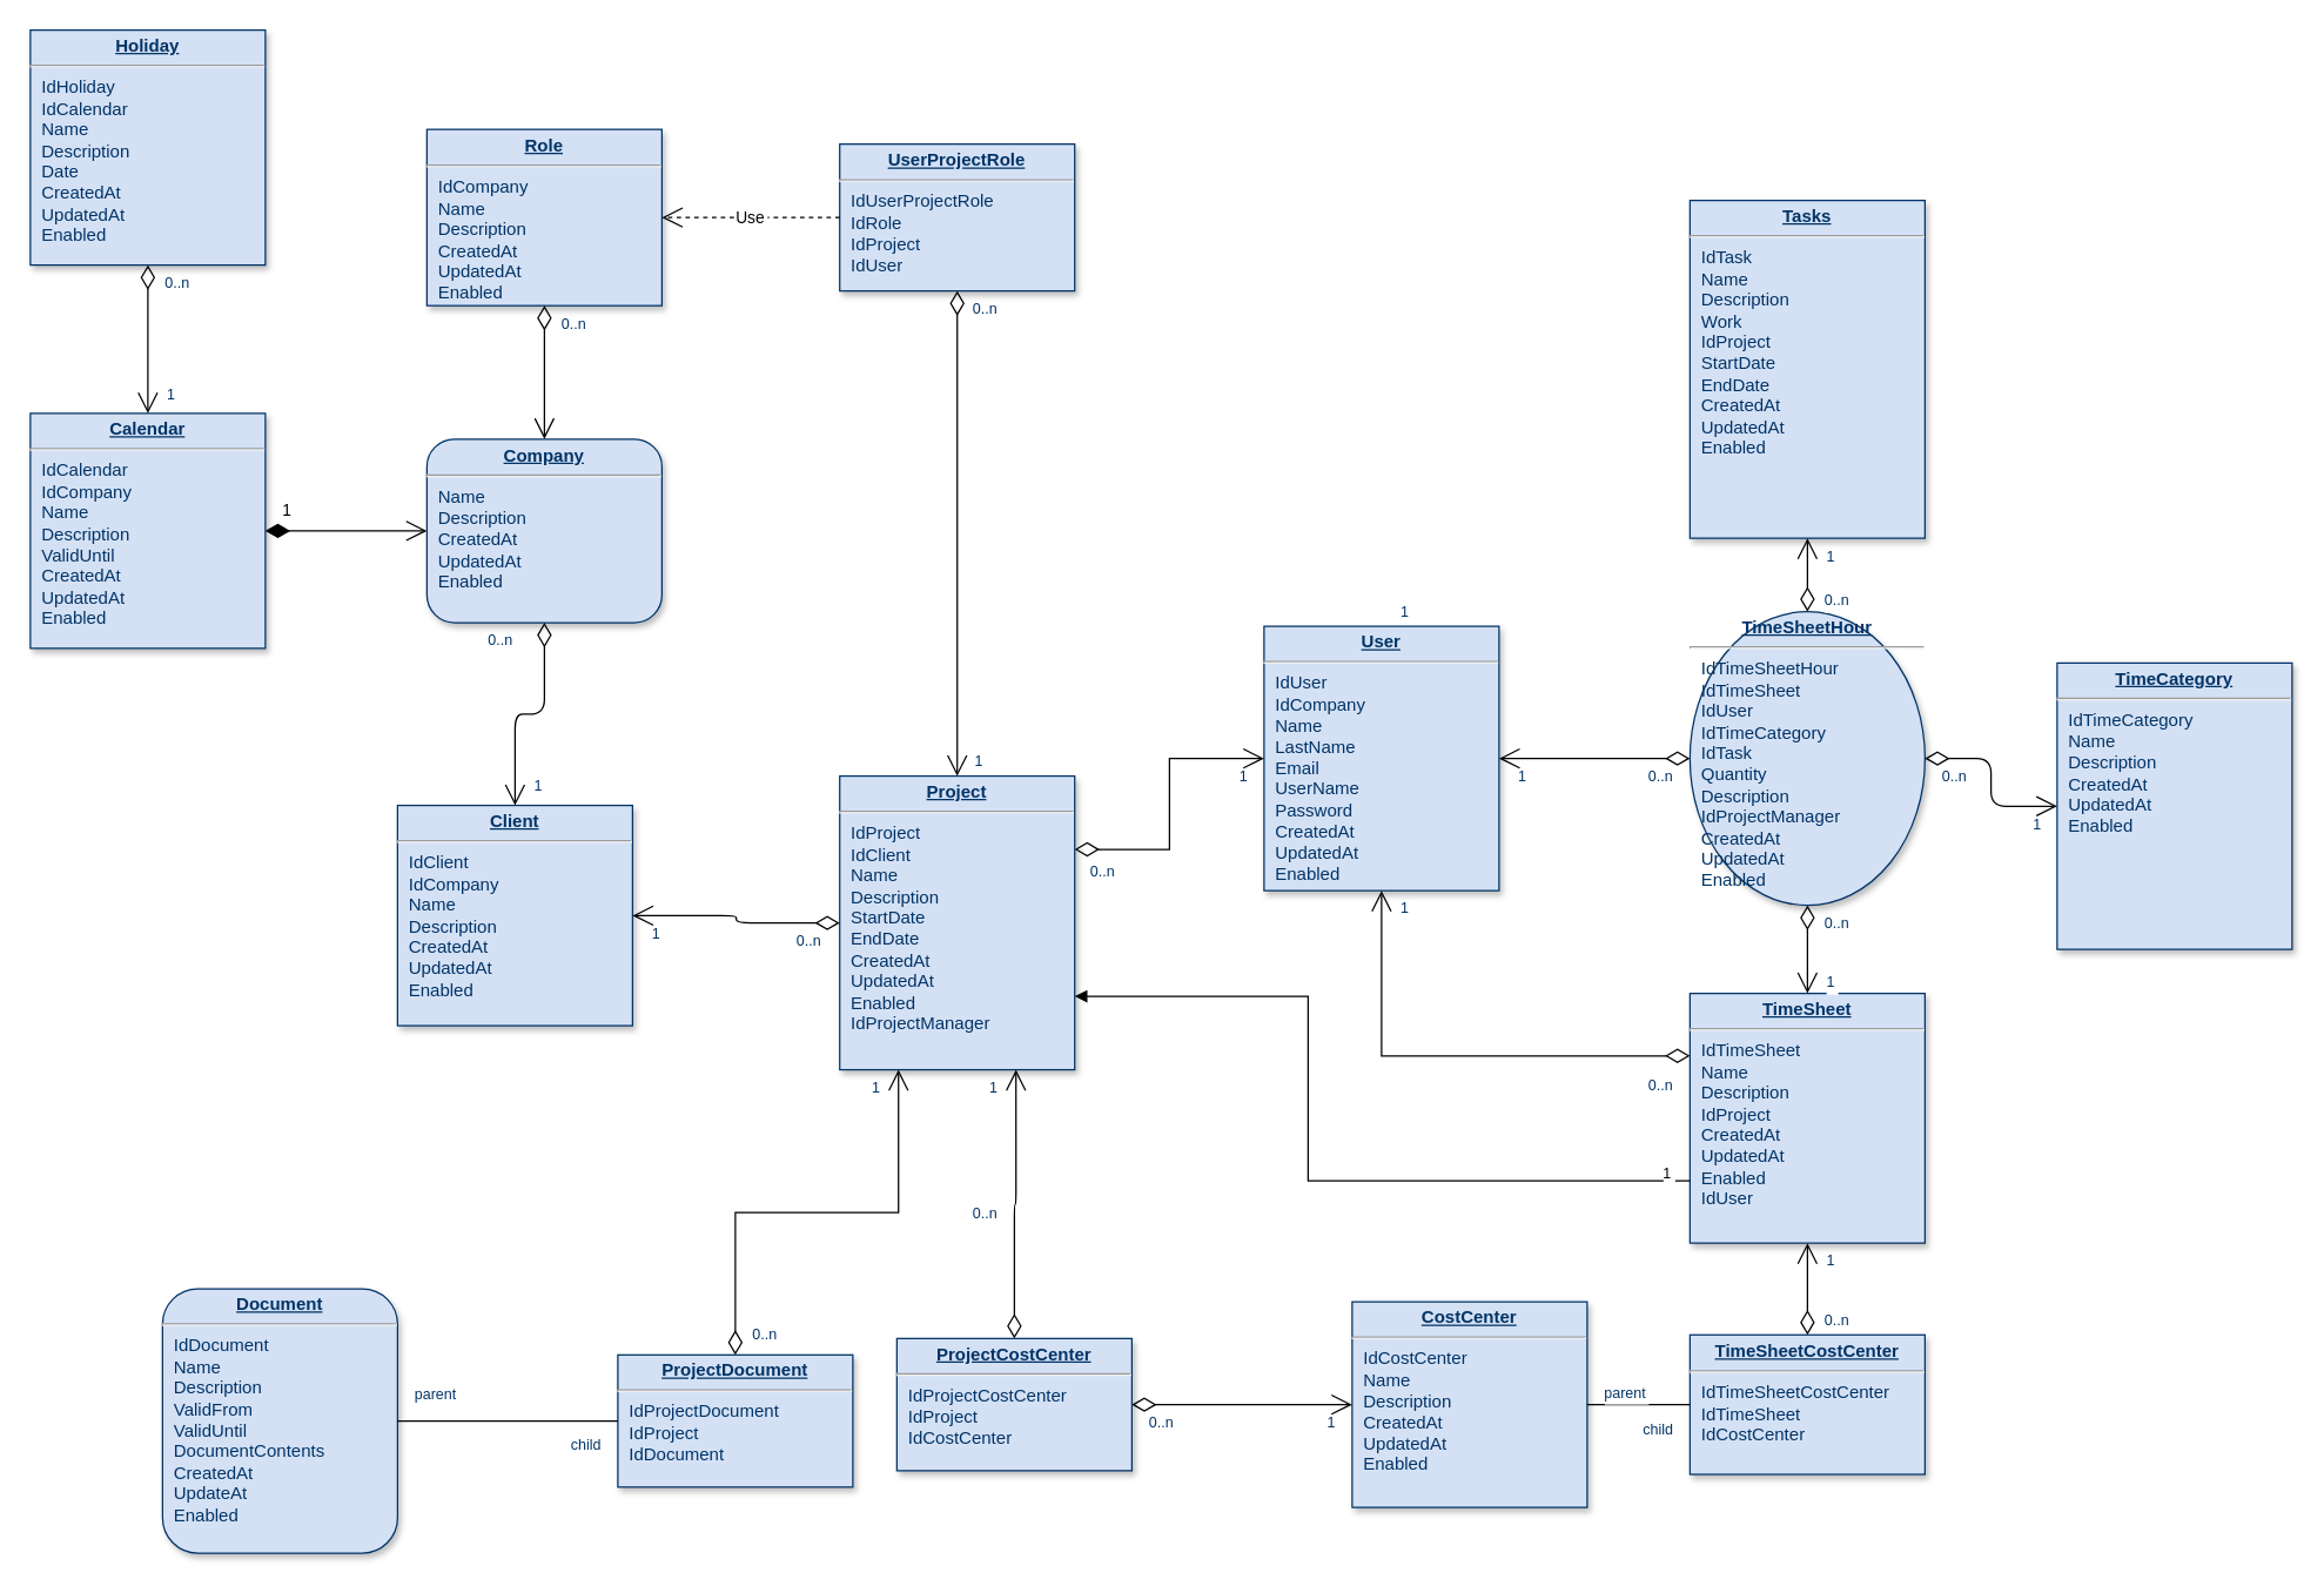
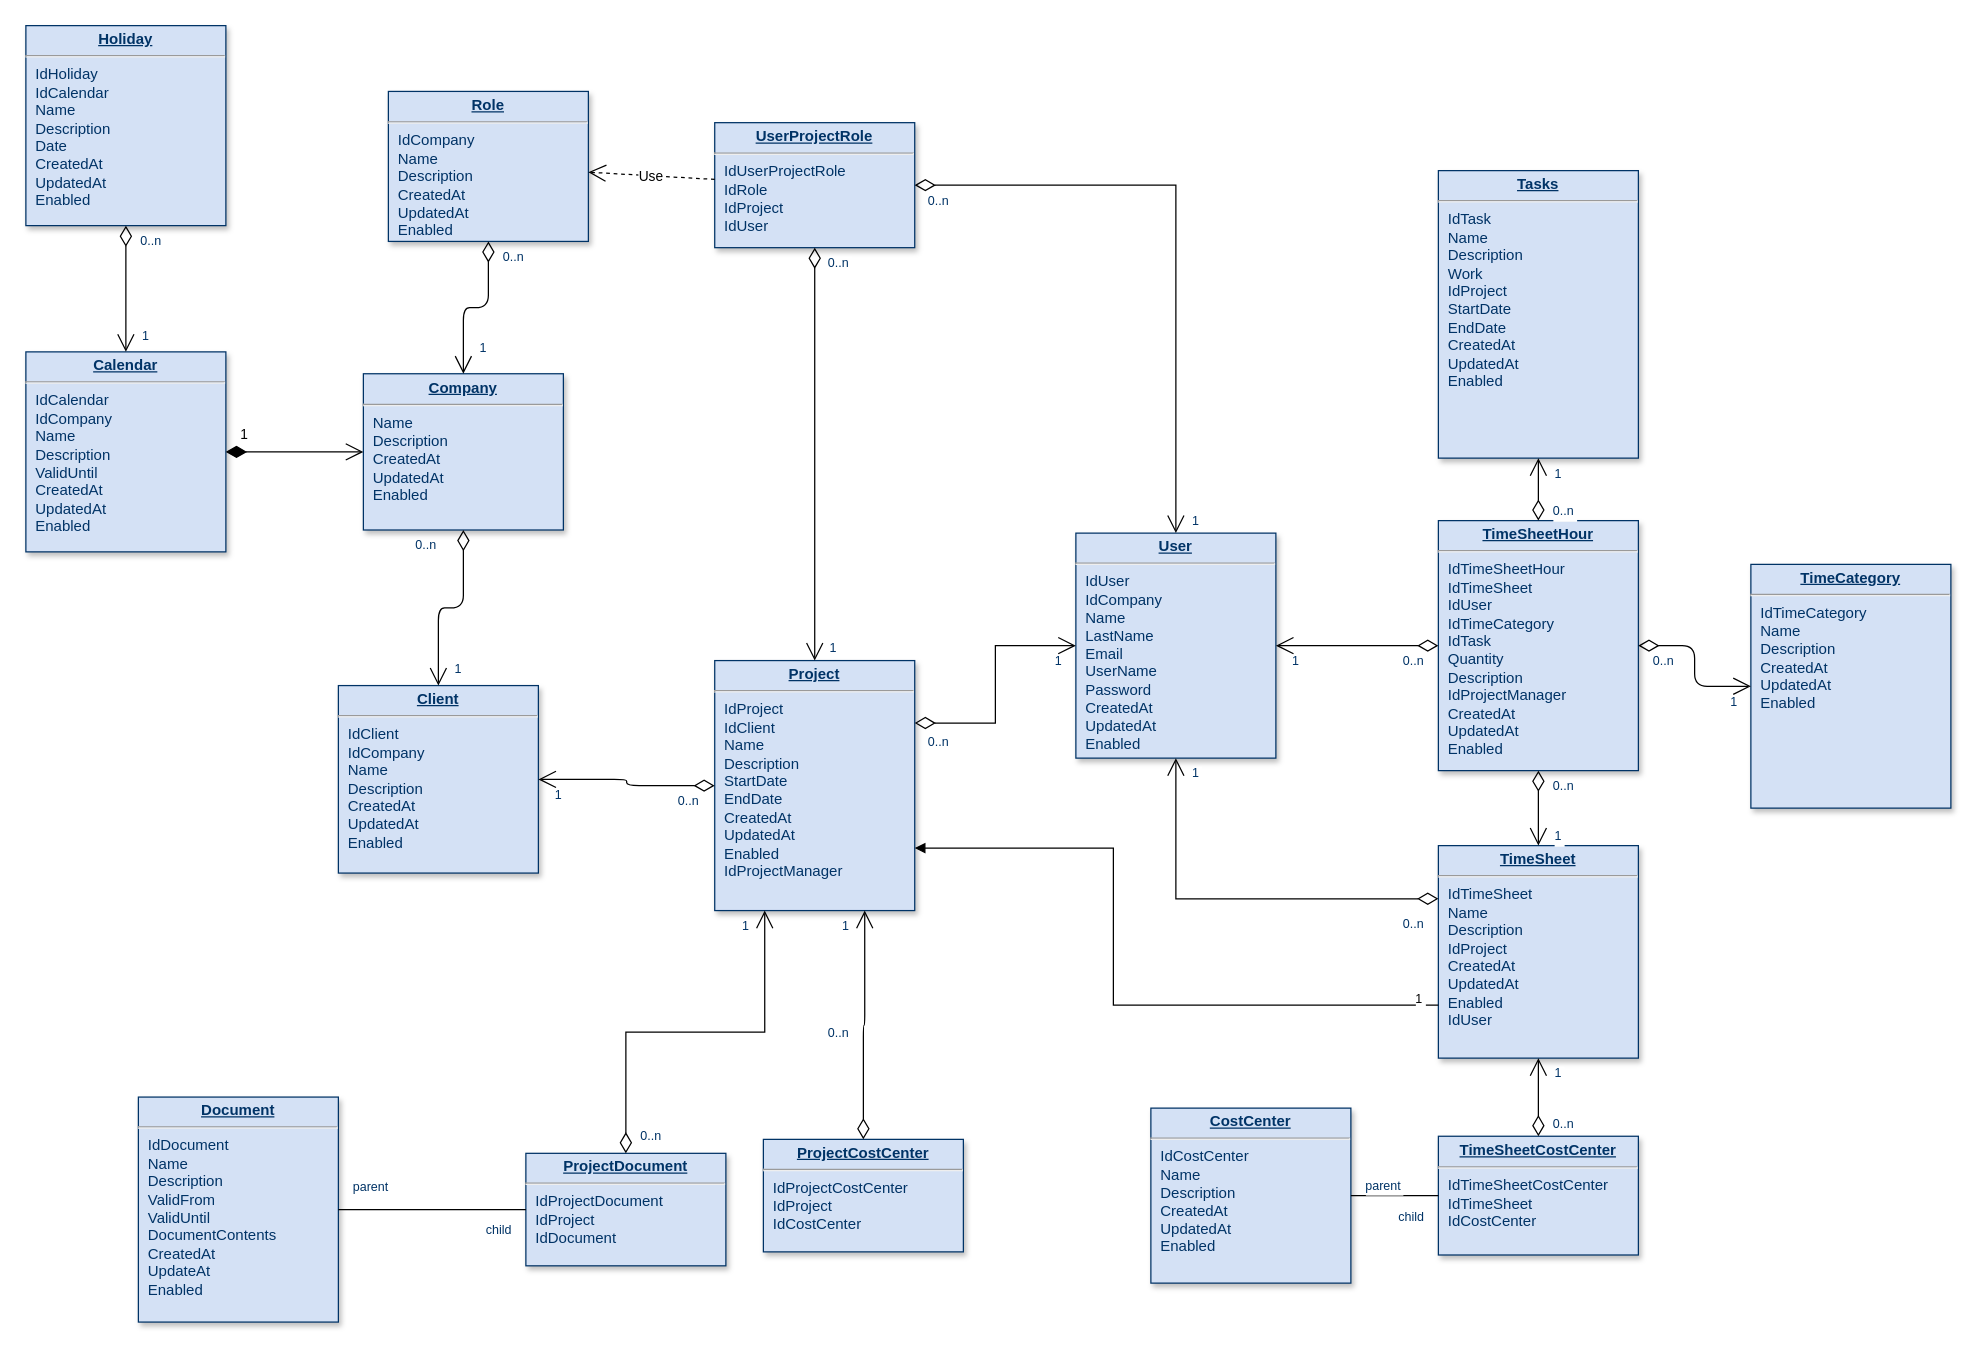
- <mxCell id="2" value="&lt;p style=&quot;margin: 0px; margin-top: 4px; text-align: center; text-decoration: underline;&quot;&gt;&lt;strong&gt;Role&lt;/strong&gt;&lt;/p&gt;&lt;hr /&gt;&lt;p style=&quot;margin: 0px; margin-left: 8px;&quot;&gt;IdCompany&lt;br /&gt;Name&lt;/p&gt;&lt;p style=&quot;margin: 0px; margin-left: 8px;&quot;&gt;Description&lt;/p&gt;&lt;p style=&quot;margin: 0px; margin-left: 8px;&quot;&gt;CreatedAt&lt;/p&gt;&lt;p style=&quot;margin: 0px; margin-left: 8px;&quot;&gt;UpdatedAt&lt;/p&gt;&lt;p style=&quot;margin: 0px; margin-left: 8px;&quot;&gt;Enabled&lt;/p&gt;" style="verticalAlign=top;align=left;overflow=fill;fontSize=12;fontFamily=Helvetica;html=1;strokeColor=#003366;shadow=1;fillColor=#D4E1F5;fontColor=#003366" parent="1" vertex="1"><mxGeometry x="290" y="87.64" width="160" height="120" as="geometry" /></mxCell>
+ <mxCell id="2" value="&lt;p style=&quot;margin: 0px; margin-top: 4px; text-align: center; text-decoration: underline;&quot;&gt;&lt;strong&gt;Role&lt;/strong&gt;&lt;/p&gt;&lt;hr /&gt;&lt;p style=&quot;margin: 0px; margin-left: 8px;&quot;&gt;IdCompany&lt;br /&gt;Name&lt;/p&gt;&lt;p style=&quot;margin: 0px; margin-left: 8px;&quot;&gt;Description&lt;/p&gt;&lt;p style=&quot;margin: 0px; margin-left: 8px;&quot;&gt;CreatedAt&lt;/p&gt;&lt;p style=&quot;margin: 0px; margin-left: 8px;&quot;&gt;UpdatedAt&lt;/p&gt;&lt;p style=&quot;margin: 0px; margin-left: 8px;&quot;&gt;Enabled&lt;/p&gt;" style="verticalAlign=top;align=left;overflow=fill;fontSize=12;fontFamily=Helvetica;html=1;strokeColor=#003366;shadow=1;fillColor=#D4E1F5;fontColor=#003366" parent="1" vertex="1"><mxGeometry x="310" y="72.64" width="160" height="120" as="geometry" /></mxCell>
+ <mxCell id="22" value="" style="endArrow=open;endSize=12;startArrow=diamondThin;startSize=14;startFill=0;edgeStyle=orthogonalEdgeStyle;rounded=0" parent="1" source="6" target="5" edge="1"><mxGeometry x="519.36" y="180" as="geometry"><mxPoint x="499.36" y="176" as="sourcePoint" /><mxPoint x="659.36" y="176" as="targetPoint" /></mxGeometry></mxCell>
+ <mxCell id="23" value="0..n" style="resizable=0;align=left;verticalAlign=top;labelBackgroundColor=#ffffff;fontSize=10;strokeColor=#003366;shadow=1;fillColor=#D4E1F5;fontColor=#003366" parent="22" connectable="0" vertex="1"><mxGeometry x="-1" relative="1" as="geometry"><mxPoint x="8.92" as="offset" /></mxGeometry></mxCell>
+ <mxCell id="24" value="1" style="resizable=0;align=right;verticalAlign=top;labelBackgroundColor=#ffffff;fontSize=10;strokeColor=#003366;shadow=1;fillColor=#D4E1F5;fontColor=#003366" parent="22" connectable="0" vertex="1"><mxGeometry x="1" relative="1" as="geometry"><mxPoint x="-550" y="-160.0" as="offset" /></mxGeometry></mxCell>
- <mxCell id="3" value="&lt;p style=&quot;margin: 0px; margin-top: 4px; text-align: center; text-decoration: underline;&quot;&gt;&lt;strong&gt;Company&lt;/strong&gt;&lt;/p&gt;&lt;hr /&gt;&lt;p style=&quot;margin: 0px; margin-left: 8px;&quot;&gt;Name&lt;/p&gt;&lt;p style=&quot;margin: 0px; margin-left: 8px;&quot;&gt;Description&lt;/p&gt;&lt;p style=&quot;margin: 0px; margin-left: 8px;&quot;&gt;CreatedAt&lt;/p&gt;&lt;p style=&quot;margin: 0px; margin-left: 8px;&quot;&gt;UpdatedAt&lt;/p&gt;&lt;p style=&quot;margin: 0px; margin-left: 8px;&quot;&gt;Enabled&lt;/p&gt;" style="verticalAlign=top;align=left;overflow=fill;fontSize=12;fontFamily=Helvetica;html=1;strokeColor=#003366;shadow=1;fillColor=#D4E1F5;fontColor=#003366;rounded=1;" parent="1" vertex="1"><mxGeometry x="290" y="298.5" width="160" height="125" as="geometry" /></mxCell>
+ <mxCell id="3" value="&lt;p style=&quot;margin: 0px; margin-top: 4px; text-align: center; text-decoration: underline;&quot;&gt;&lt;strong&gt;Company&lt;/strong&gt;&lt;/p&gt;&lt;hr /&gt;&lt;p style=&quot;margin: 0px; margin-left: 8px;&quot;&gt;Name&lt;/p&gt;&lt;p style=&quot;margin: 0px; margin-left: 8px;&quot;&gt;Description&lt;/p&gt;&lt;p style=&quot;margin: 0px; margin-left: 8px;&quot;&gt;CreatedAt&lt;/p&gt;&lt;p style=&quot;margin: 0px; margin-left: 8px;&quot;&gt;UpdatedAt&lt;/p&gt;&lt;p style=&quot;margin: 0px; margin-left: 8px;&quot;&gt;Enabled&lt;/p&gt;" style="verticalAlign=top;align=left;overflow=fill;fontSize=12;fontFamily=Helvetica;html=1;strokeColor=#003366;shadow=1;fillColor=#D4E1F5;fontColor=#003366" parent="1" vertex="1"><mxGeometry x="290" y="298.5" width="160" height="125" as="geometry" /></mxCell>
- <mxCell id="10" value="&lt;p style=&quot;margin: 0px; margin-top: 4px; text-align: center; text-decoration: underline;&quot;&gt;&lt;strong&gt;TimeSheetHour&lt;/strong&gt;&lt;/p&gt;&lt;hr /&gt;&lt;p style=&quot;margin: 0px; margin-left: 8px;&quot;&gt;IdTimeSheetHour&lt;br /&gt;IdTimeSheet&lt;/p&gt;&lt;p style=&quot;margin: 0px; margin-left: 8px;&quot;&gt;IdUser&lt;/p&gt;&lt;p style=&quot;margin: 0px; margin-left: 8px;&quot;&gt;IdTimeCategory&lt;/p&gt;&lt;p style=&quot;margin: 0px; margin-left: 8px;&quot;&gt;IdTask&lt;/p&gt;&lt;p style=&quot;margin: 0px; margin-left: 8px;&quot;&gt;Quantity&lt;/p&gt;&lt;p style=&quot;margin: 0px; margin-left: 8px;&quot;&gt;Description&lt;/p&gt;&lt;p style=&quot;margin: 0px; margin-left: 8px;&quot;&gt;IdProjectManager&lt;/p&gt;&lt;p style=&quot;margin: 0px; margin-left: 8px;&quot;&gt;CreatedAt&lt;/p&gt;&lt;p style=&quot;margin: 0px; margin-left: 8px;&quot;&gt;UpdatedAt&lt;/p&gt;&lt;p style=&quot;margin: 0px; margin-left: 8px;&quot;&gt;Enabled&lt;/p&gt;" style="ellipse;verticalAlign=top;align=left;overflow=fill;fontSize=12;fontFamily=Helvetica;html=1;strokeColor=#003366;shadow=1;fillColor=#D4E1F5;fontColor=#003366;" parent="1" vertex="1"><mxGeometry x="1150" y="416" width="160" height="200" as="geometry" /></mxCell>
+ <mxCell id="10" value="&lt;p style=&quot;margin: 0px; margin-top: 4px; text-align: center; text-decoration: underline;&quot;&gt;&lt;strong&gt;TimeSheetHour&lt;/strong&gt;&lt;/p&gt;&lt;hr /&gt;&lt;p style=&quot;margin: 0px; margin-left: 8px;&quot;&gt;IdTimeSheetHour&lt;br /&gt;IdTimeSheet&lt;/p&gt;&lt;p style=&quot;margin: 0px; margin-left: 8px;&quot;&gt;IdUser&lt;/p&gt;&lt;p style=&quot;margin: 0px; margin-left: 8px;&quot;&gt;IdTimeCategory&lt;/p&gt;&lt;p style=&quot;margin: 0px; margin-left: 8px;&quot;&gt;IdTask&lt;/p&gt;&lt;p style=&quot;margin: 0px; margin-left: 8px;&quot;&gt;Quantity&lt;/p&gt;&lt;p style=&quot;margin: 0px; margin-left: 8px;&quot;&gt;Description&lt;/p&gt;&lt;p style=&quot;margin: 0px; margin-left: 8px;&quot;&gt;IdProjectManager&lt;/p&gt;&lt;p style=&quot;margin: 0px; margin-left: 8px;&quot;&gt;CreatedAt&lt;/p&gt;&lt;p style=&quot;margin: 0px; margin-left: 8px;&quot;&gt;UpdatedAt&lt;/p&gt;&lt;p style=&quot;margin: 0px; margin-left: 8px;&quot;&gt;Enabled&lt;/p&gt;" style="verticalAlign=top;align=left;overflow=fill;fontSize=12;fontFamily=Helvetica;html=1;strokeColor=#003366;shadow=1;fillColor=#D4E1F5;fontColor=#003366" parent="1" vertex="1"><mxGeometry x="1150" y="416" width="160" height="200" as="geometry" /></mxCell>
- <mxCell id="40" value="" style="endArrow=open;endSize=12;startArrow=diamondThin;startSize=14;startFill=0;edgeStyle=orthogonalEdgeStyle" parent="1" source="16" target="15" edge="1"><mxGeometry x="469.36" y="526.16" as="geometry"><mxPoint x="449.36" y="522.16" as="sourcePoint" /><mxPoint x="960" y="1057.16" as="targetPoint" /></mxGeometry></mxCell>
- <mxCell id="41" value="0..n" style="resizable=0;align=left;verticalAlign=top;labelBackgroundColor=#ffffff;fontSize=10;strokeColor=#003366;shadow=1;fillColor=#D4E1F5;fontColor=#003366" parent="40" connectable="0" vertex="1"><mxGeometry x="-1" relative="1" as="geometry"><mxPoint x="10" as="offset" /></mxGeometry></mxCell>
- <mxCell id="42" value="1" style="resizable=0;align=right;verticalAlign=top;labelBackgroundColor=#ffffff;fontSize=10;strokeColor=#003366;shadow=1;fillColor=#D4E1F5;fontColor=#003366" parent="40" connectable="0" vertex="1"><mxGeometry x="1" relative="1" as="geometry"><mxPoint x="-10" as="offset" /></mxGeometry></mxCell>
- <mxCell id="11" value="&lt;p style=&quot;margin: 0px; margin-top: 4px; text-align: center; text-decoration: underline;&quot;&gt;&lt;strong&gt;Document&lt;/strong&gt;&lt;/p&gt;&lt;hr /&gt;&lt;p style=&quot;margin: 0px; margin-left: 8px;&quot;&gt;IdDocument&lt;/p&gt;&lt;p style=&quot;margin: 0px; margin-left: 8px;&quot;&gt;Name&lt;/p&gt;&lt;p style=&quot;margin: 0px; margin-left: 8px;&quot;&gt;Description&lt;/p&gt;&lt;p style=&quot;margin: 0px; margin-left: 8px;&quot;&gt;ValidFrom&lt;/p&gt;&lt;p style=&quot;margin: 0px; margin-left: 8px;&quot;&gt;ValidUntil&lt;/p&gt;&lt;p style=&quot;margin: 0px; margin-left: 8px;&quot;&gt;DocumentContents&lt;/p&gt;&lt;p style=&quot;margin: 0px; margin-left: 8px;&quot;&gt;CreatedAt&lt;/p&gt;&lt;p style=&quot;margin: 0px; margin-left: 8px;&quot;&gt;UpdateAt&lt;/p&gt;&lt;p style=&quot;margin: 0px; margin-left: 8px;&quot;&gt;Enabled&lt;/p&gt;" style="verticalAlign=top;align=left;overflow=fill;fontSize=12;fontFamily=Helvetica;html=1;strokeColor=#003366;shadow=1;fillColor=#D4E1F5;fontColor=#003366;rounded=1;" parent="1" vertex="1"><mxGeometry x="110" y="877.16" width="160" height="180" as="geometry" /></mxCell>
+ <mxCell id="11" value="&lt;p style=&quot;margin: 0px; margin-top: 4px; text-align: center; text-decoration: underline;&quot;&gt;&lt;strong&gt;Document&lt;/strong&gt;&lt;/p&gt;&lt;hr /&gt;&lt;p style=&quot;margin: 0px; margin-left: 8px;&quot;&gt;IdDocument&lt;/p&gt;&lt;p style=&quot;margin: 0px; margin-left: 8px;&quot;&gt;Name&lt;/p&gt;&lt;p style=&quot;margin: 0px; margin-left: 8px;&quot;&gt;Description&lt;/p&gt;&lt;p style=&quot;margin: 0px; margin-left: 8px;&quot;&gt;ValidFrom&lt;/p&gt;&lt;p style=&quot;margin: 0px; margin-left: 8px;&quot;&gt;ValidUntil&lt;/p&gt;&lt;p style=&quot;margin: 0px; margin-left: 8px;&quot;&gt;DocumentContents&lt;/p&gt;&lt;p style=&quot;margin: 0px; margin-left: 8px;&quot;&gt;CreatedAt&lt;/p&gt;&lt;p style=&quot;margin: 0px; margin-left: 8px;&quot;&gt;UpdateAt&lt;/p&gt;&lt;p style=&quot;margin: 0px; margin-left: 8px;&quot;&gt;Enabled&lt;/p&gt;" style="verticalAlign=top;align=left;overflow=fill;fontSize=12;fontFamily=Helvetica;html=1;strokeColor=#003366;shadow=1;fillColor=#D4E1F5;fontColor=#003366" parent="1" vertex="1"><mxGeometry x="110" y="877.16" width="160" height="180" as="geometry" /></mxCell>
